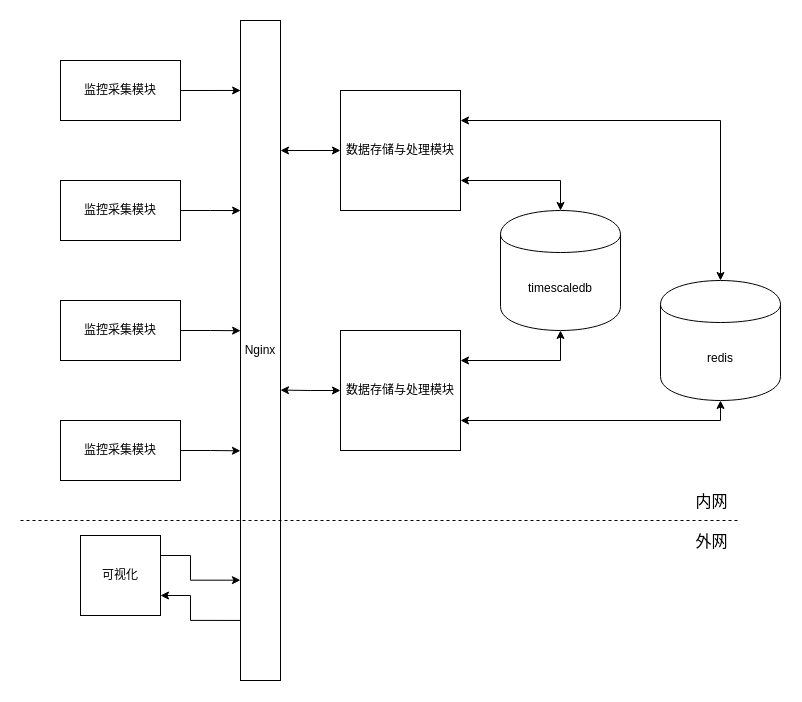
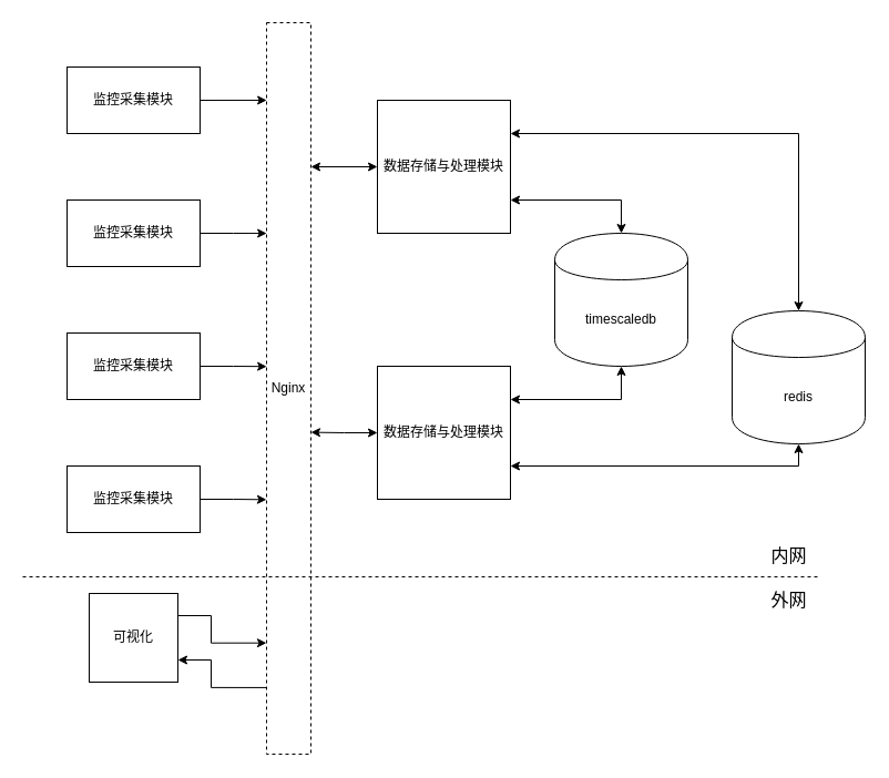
- <mxCell id="23" value="Nginx" style="rounded=0;whiteSpace=wrap;html=1;fillColor=#ffffff;" vertex="1" parent="1"><mxGeometry x="240" y="20" width="40" height="660" as="geometry" /></mxCell>
+ <mxCell id="23" value="Nginx" style="rounded=0;whiteSpace=wrap;html=1;fillColor=#ffffff;dashed=1;" vertex="1" parent="1"><mxGeometry x="240" y="20" width="40" height="660" as="geometry" /></mxCell>
